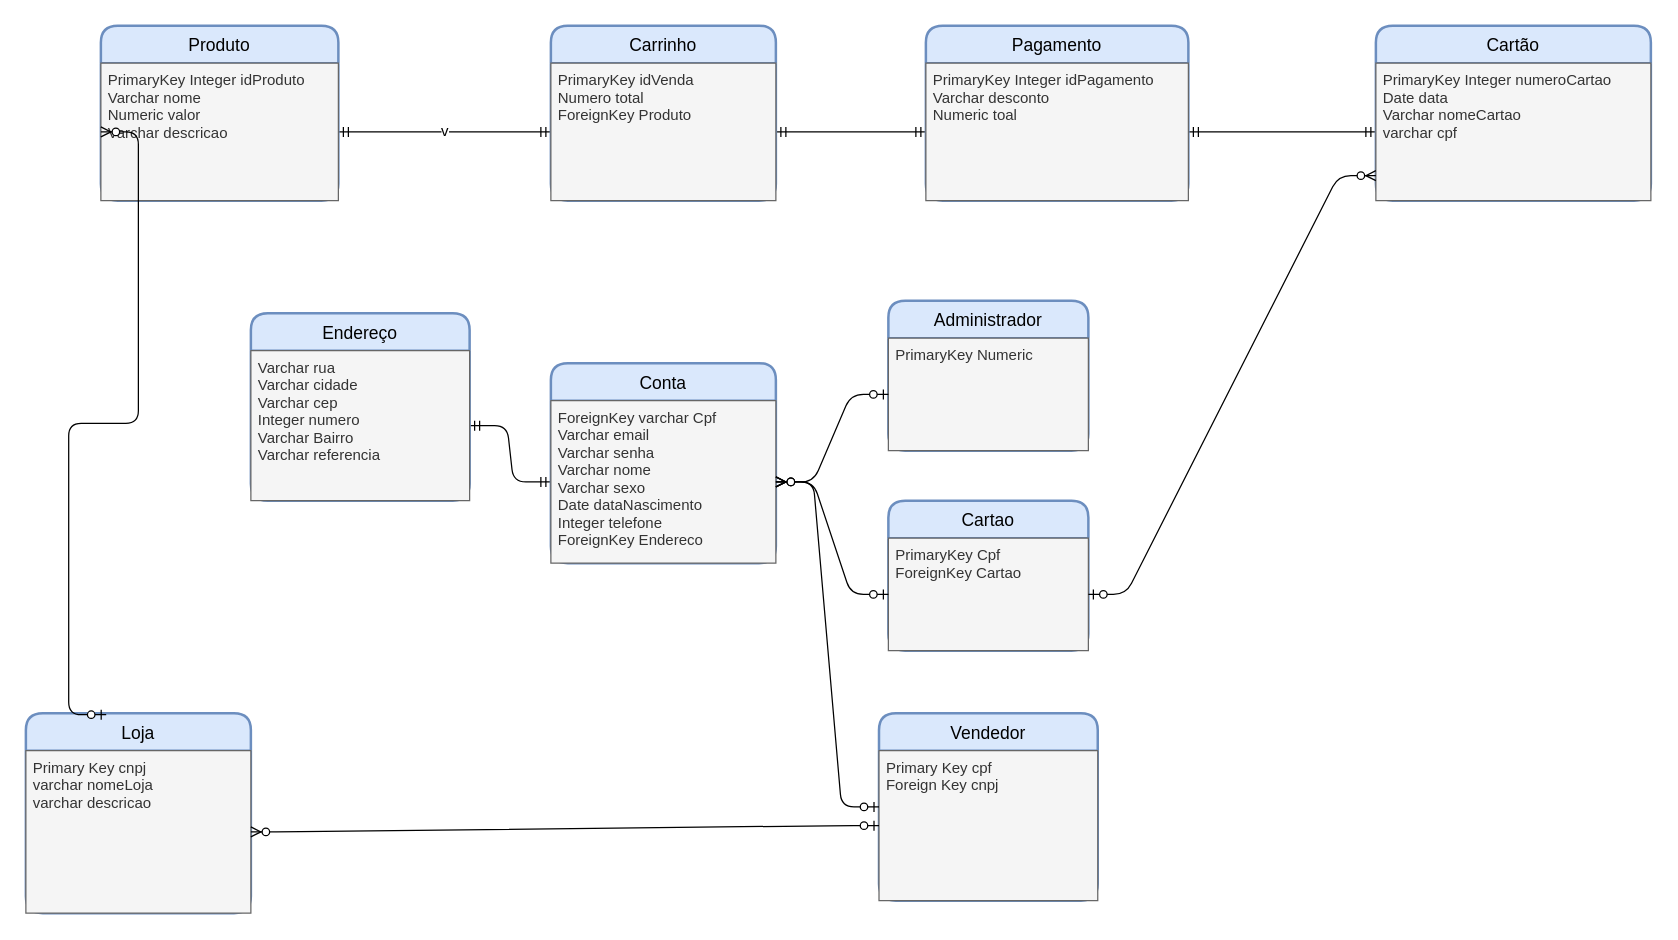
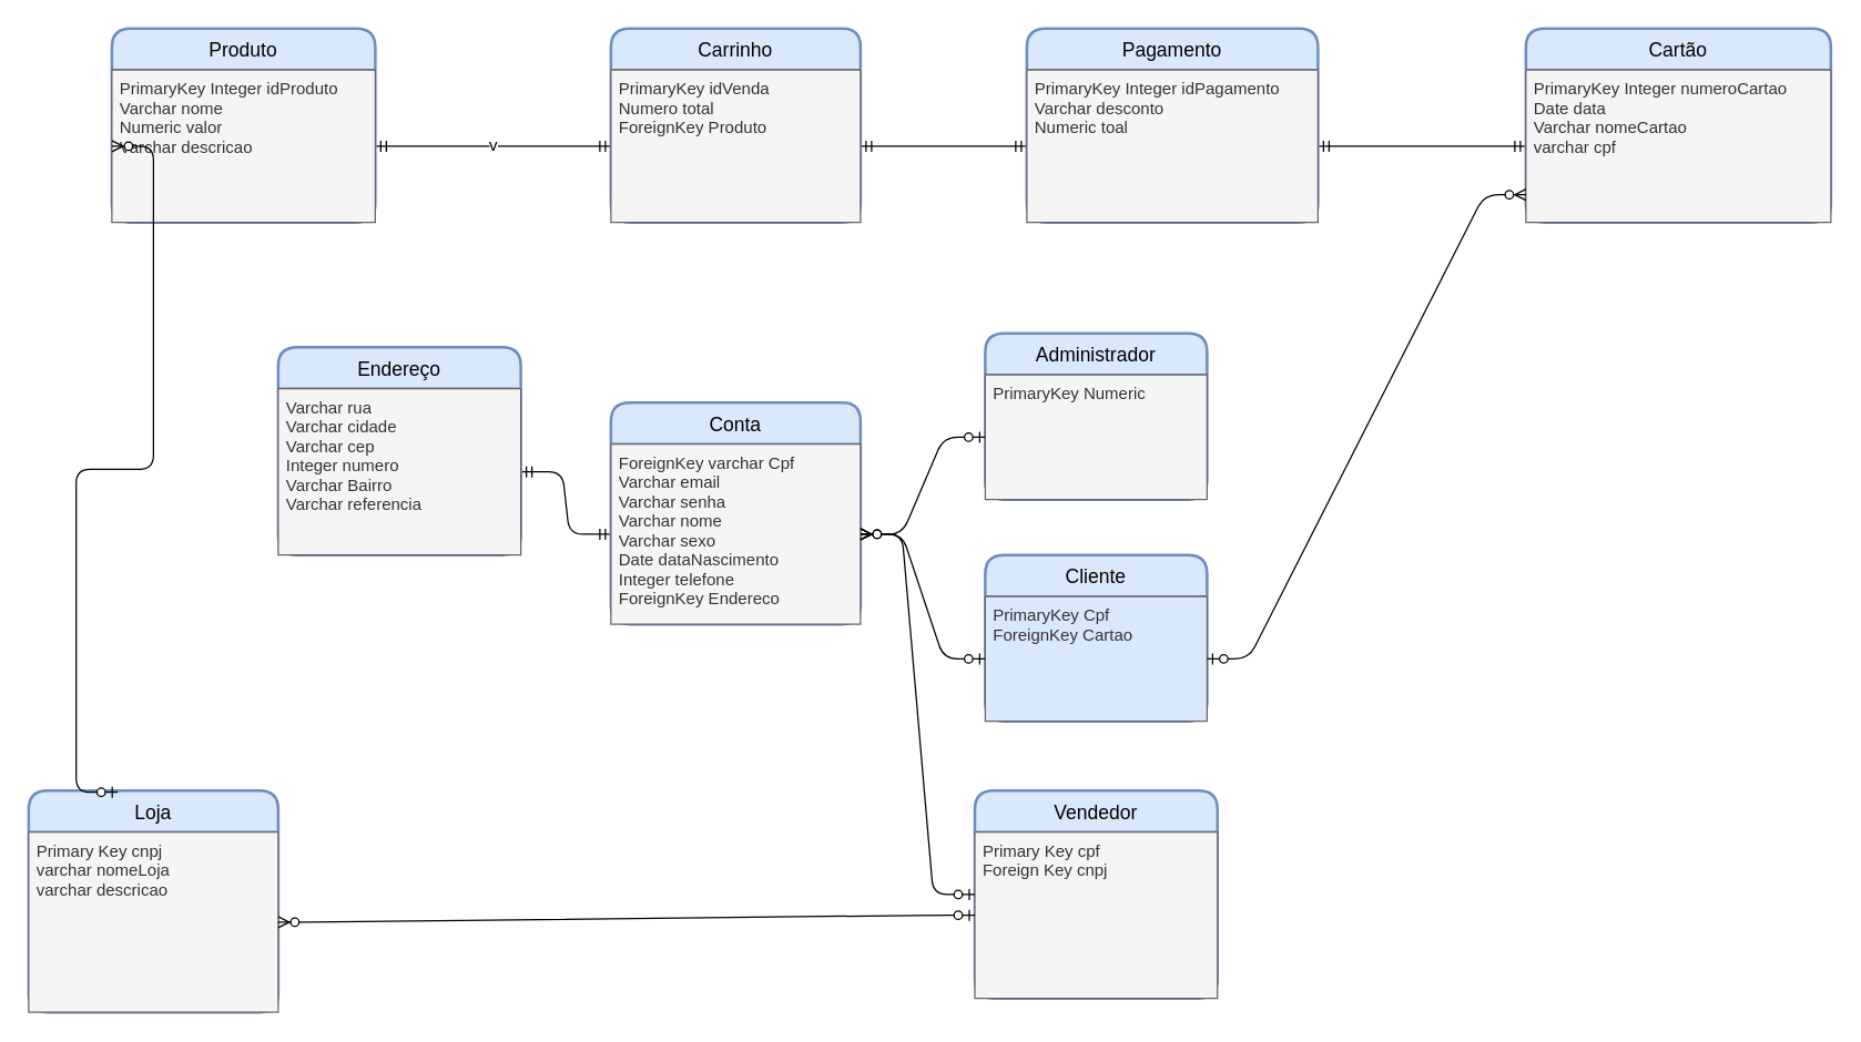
- <mxCell id="27" value="Cartao" style="swimlane;childLayout=stackLayout;horizontal=1;startSize=30;horizontalStack=0;rounded=1;fontSize=14;fontStyle=0;strokeWidth=2;resizeParent=0;resizeLast=1;shadow=0;dashed=0;align=center;fillColor=#dae8fc;strokeColor=#6c8ebf;" parent="1" vertex="1"><mxGeometry x="710" y="400" width="160" height="120" as="geometry" /></mxCell>
+ <mxCell id="27" value="Cliente" style="swimlane;childLayout=stackLayout;horizontal=1;startSize=30;horizontalStack=0;rounded=1;fontSize=14;fontStyle=0;strokeWidth=2;resizeParent=0;resizeLast=1;shadow=0;dashed=0;align=center;fillColor=#dae8fc;strokeColor=#6c8ebf;" parent="1" vertex="1"><mxGeometry x="710" y="400" width="160" height="120" as="geometry" /></mxCell>
- <mxCell id="28" value="PrimaryKey Cpf&#10;ForeignKey Cartao" style="align=left;spacingLeft=4;fontSize=12;verticalAlign=top;resizable=0;rotatable=0;part=1;fillColor=#f5f5f5;strokeColor=#666666;fontColor=#333333;" parent="27" vertex="1"><mxGeometry y="30" width="160" height="90" as="geometry" /></mxCell>
+ <mxCell id="28" value="PrimaryKey Cpf&#10;ForeignKey Cartao" style="align=left;spacingLeft=4;fontSize=12;verticalAlign=top;resizable=0;rotatable=0;part=1;fillColor=#dae8fc;strokeColor=#666666;fontColor=#333333;" parent="27" vertex="1"><mxGeometry y="30" width="160" height="90" as="geometry" /></mxCell>
